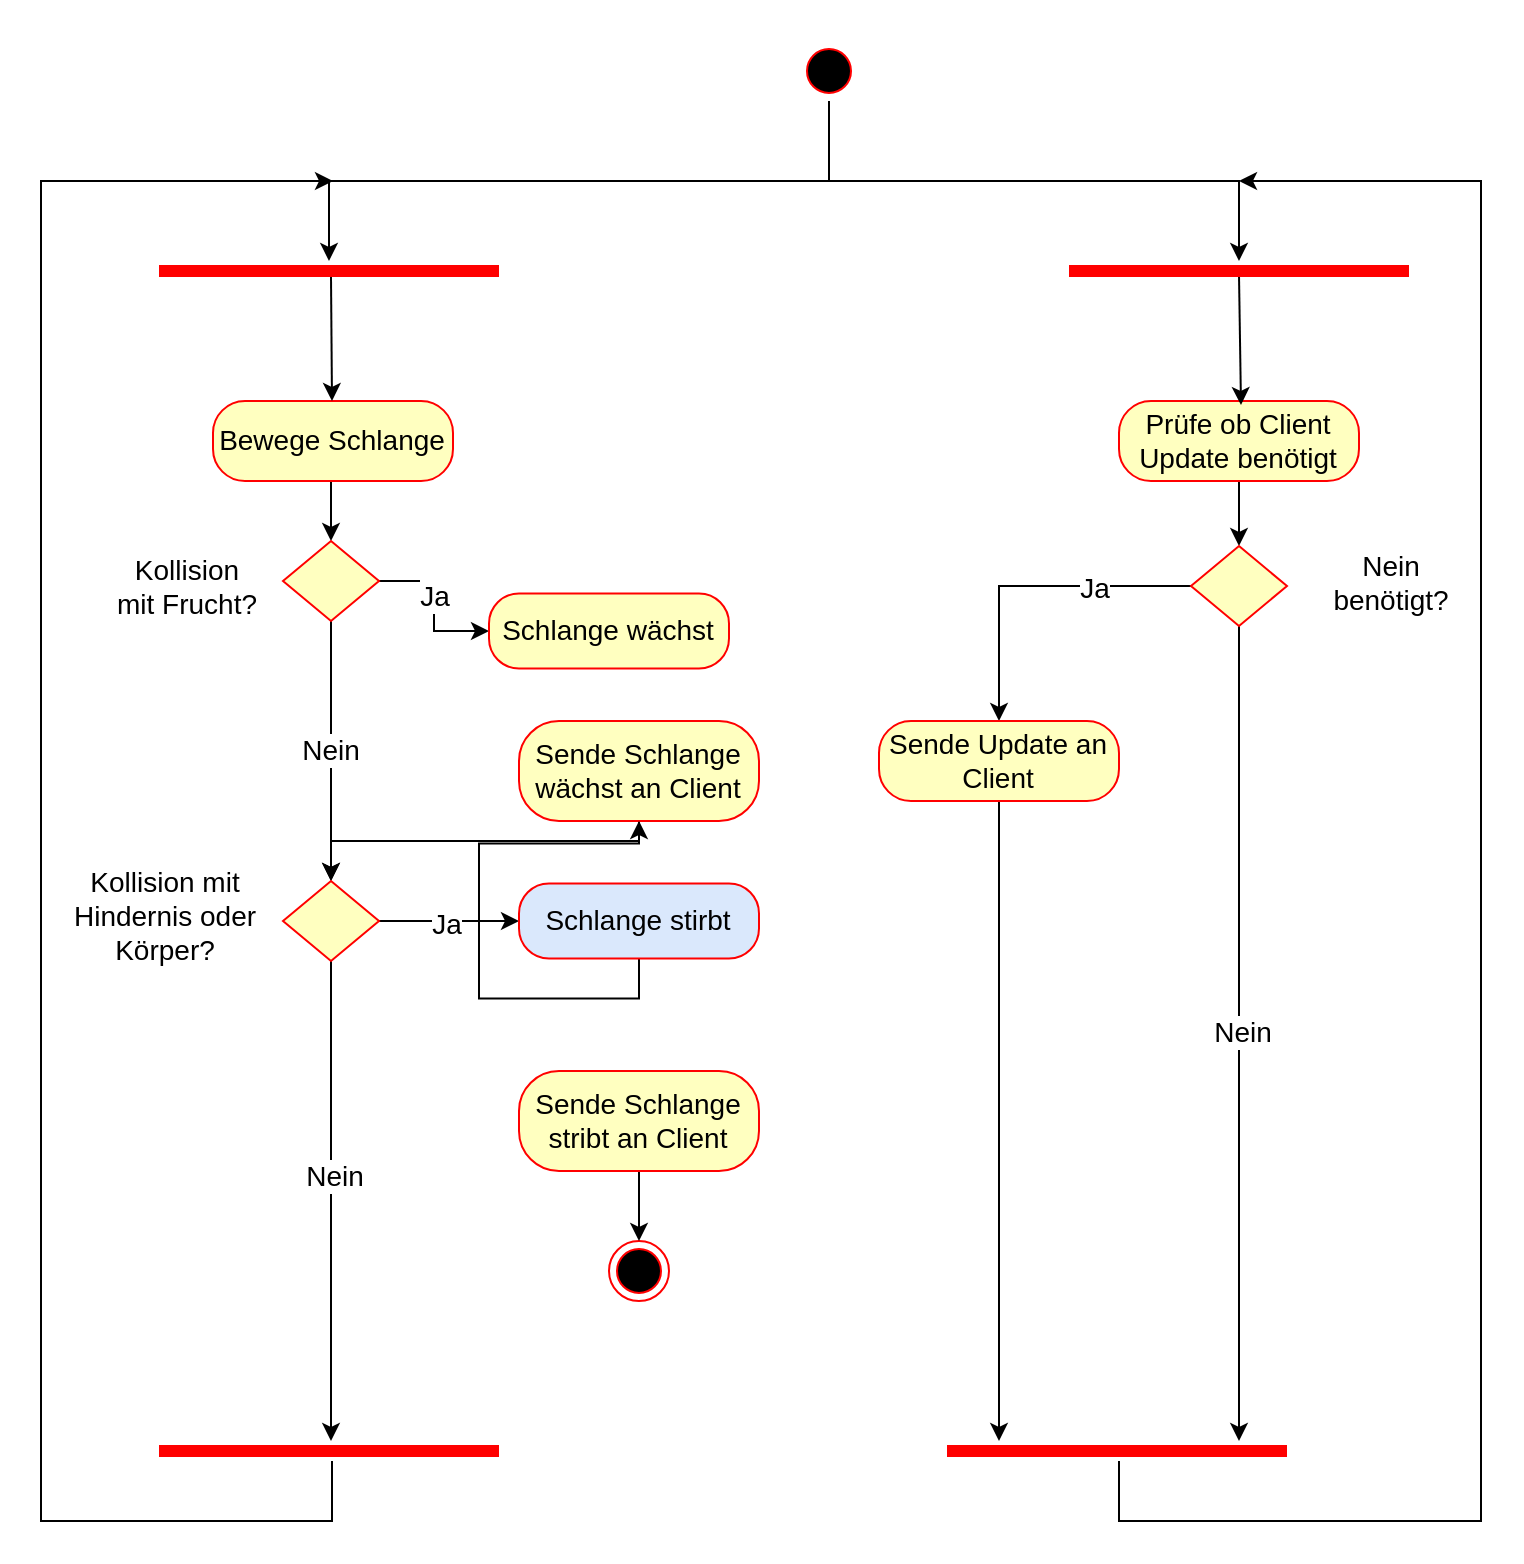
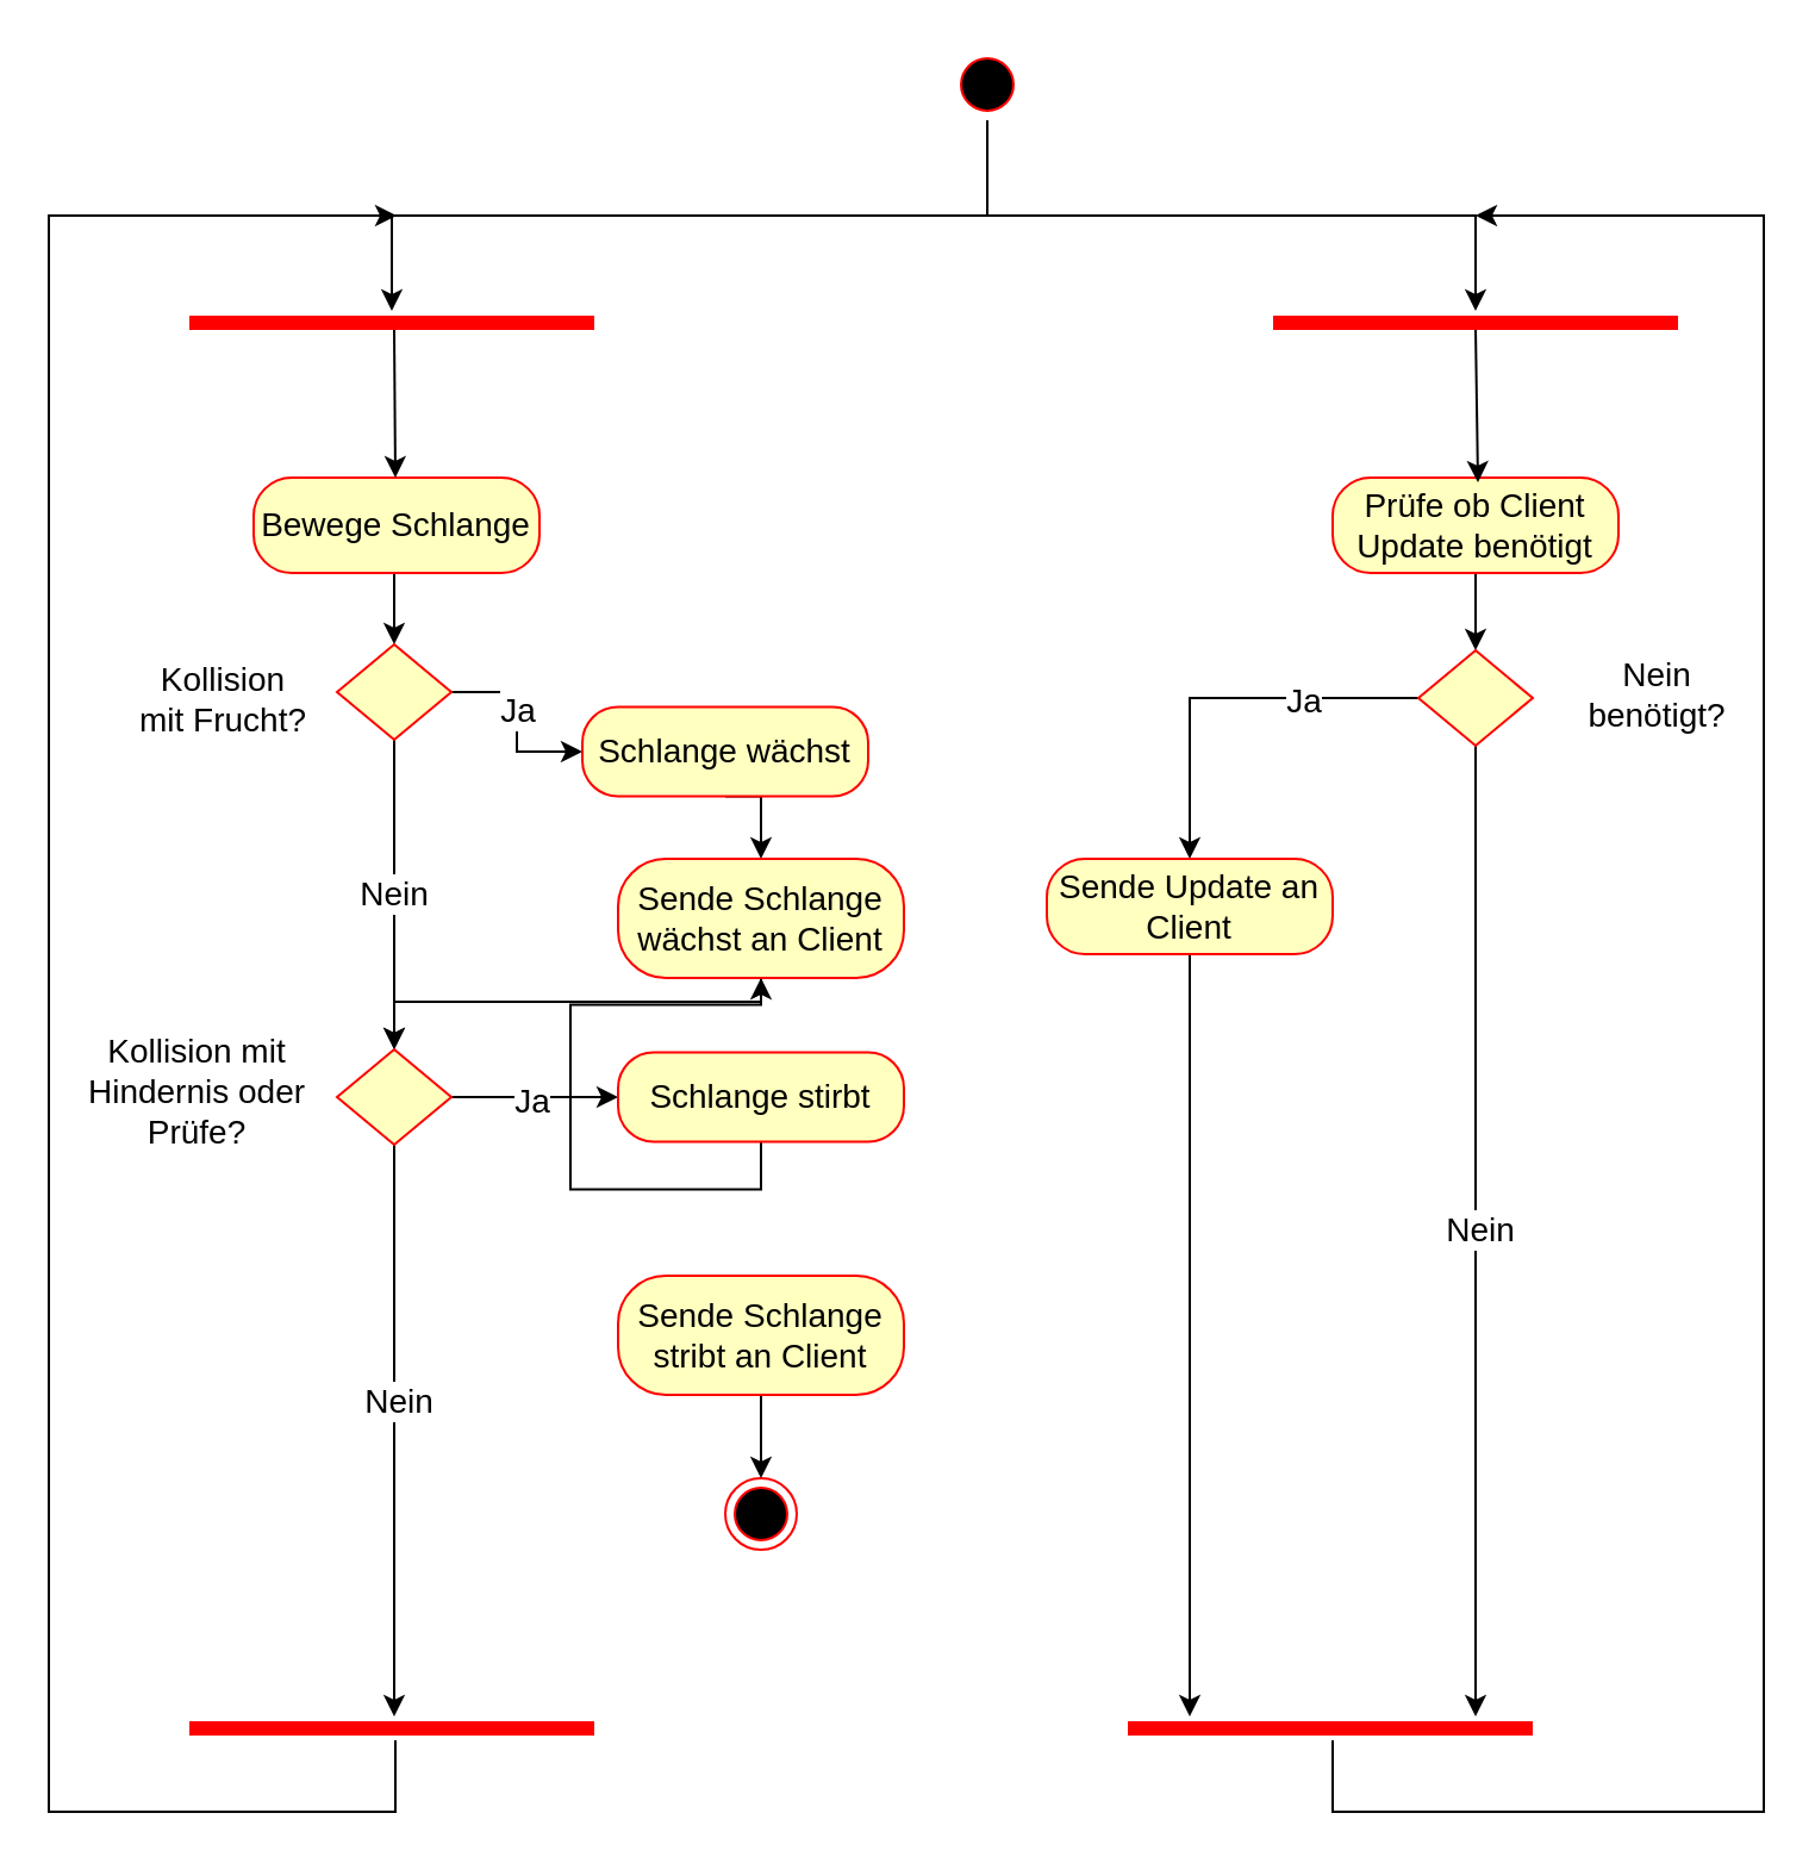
+ <mxCell id="14" style="edgeStyle=orthogonalEdgeStyle;rounded=0;orthogonalLoop=1;jettySize=auto;html=1;exitX=0.5;exitY=1;exitDx=0;exitDy=0;entryX=0.5;entryY=0;entryDx=0;entryDy=0;" edge="1" parent="1" source="15" target="18"><mxGeometry relative="1" as="geometry" /></mxCell>
- <mxCell id="24" value="&lt;font style=&quot;font-size: 14px;&quot;&gt;Kollision mit Hindernis oder Körper?&lt;/font&gt;" style="text;html=1;align=center;verticalAlign=middle;whiteSpace=wrap;rounded=0;" vertex="1" parent="1"><mxGeometry x="27.25" y="440" width="110.5" height="35" as="geometry" /></mxCell>
+ <mxCell id="24" value="&lt;font style=&quot;font-size: 14px;&quot;&gt;Kollision mit Hindernis oder Prüfe?&lt;/font&gt;" style="text;html=1;align=center;verticalAlign=middle;whiteSpace=wrap;rounded=0;" vertex="1" parent="1"><mxGeometry x="27.25" y="440" width="110.5" height="35" as="geometry" /></mxCell>
- <mxCell id="26" value="&lt;font style=&quot;font-size: 14px;&quot;&gt;Schlange stirbt&lt;/font&gt;" style="rounded=1;whiteSpace=wrap;html=1;arcSize=40;fontColor=#000000;fillColor=#dae8fc;strokeColor=#ff0000;" vertex="1" parent="1"><mxGeometry x="259" y="441.25" width="120" height="37.5" as="geometry" /></mxCell>
+ <mxCell id="26" value="&lt;font style=&quot;font-size: 14px;&quot;&gt;Schlange stirbt&lt;/font&gt;" style="rounded=1;whiteSpace=wrap;html=1;arcSize=40;fontColor=#000000;fillColor=#ffffc0;strokeColor=#ff0000;" vertex="1" parent="1"><mxGeometry x="259" y="441.25" width="120" height="37.5" as="geometry" /></mxCell>
